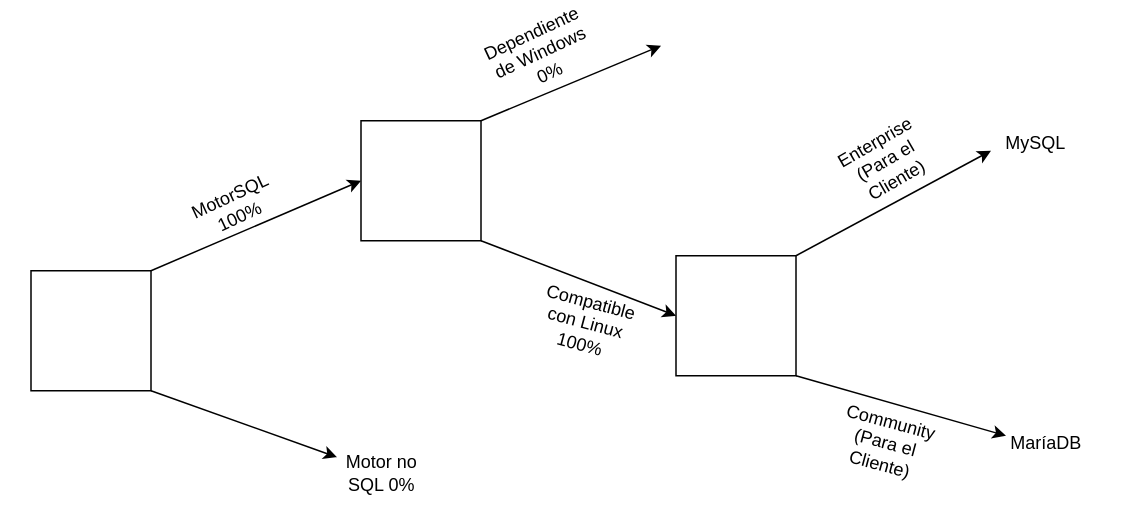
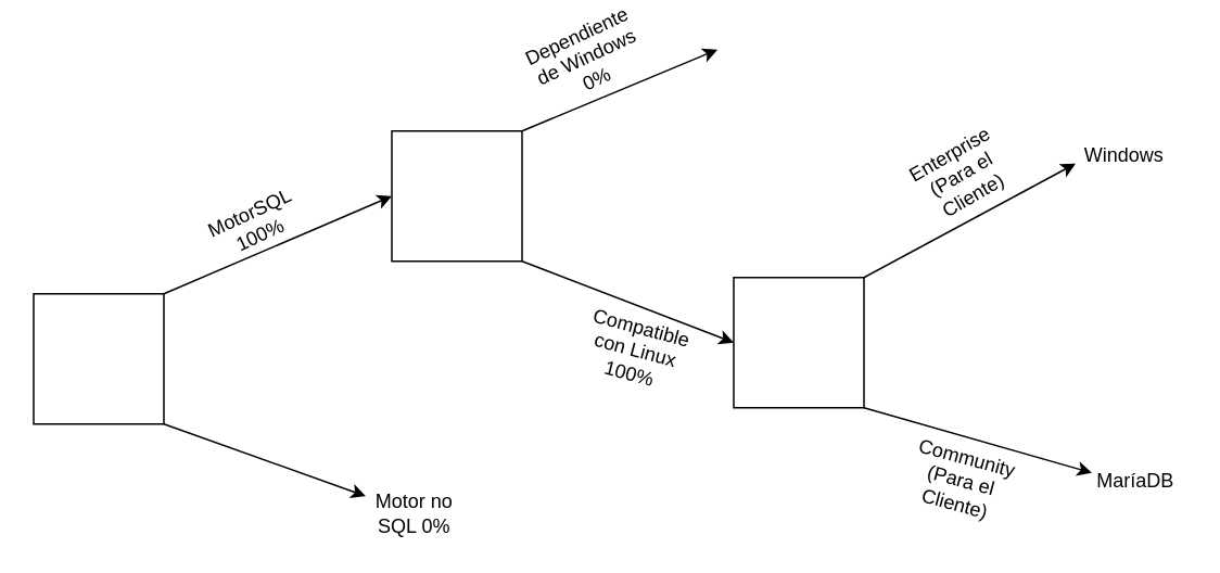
- <mxCell id="16" value="MySQL" style="text;html=1;align=center;verticalAlign=middle;whiteSpace=wrap;rounded=0;" parent="1" vertex="1"><mxGeometry x="660" y="80" width="60" height="30" as="geometry" /></mxCell>
+ <mxCell id="16" value="Windows" style="text;html=1;align=center;verticalAlign=middle;whiteSpace=wrap;rounded=0;" parent="1" vertex="1"><mxGeometry x="660" y="80" width="60" height="30" as="geometry" /></mxCell>
